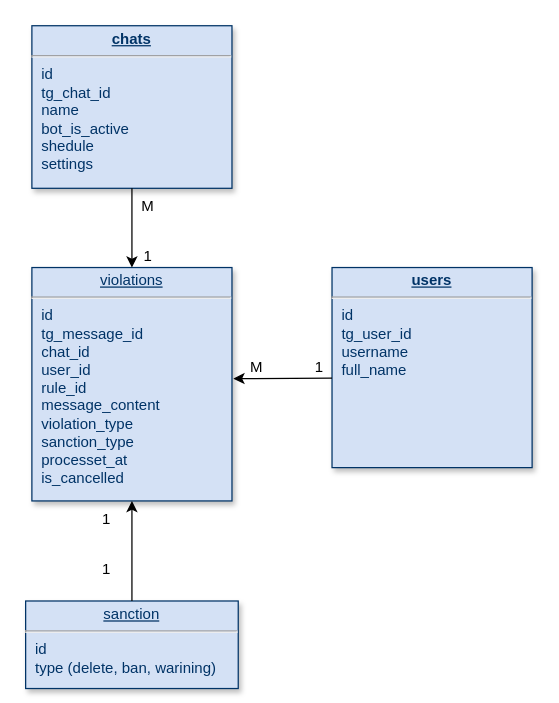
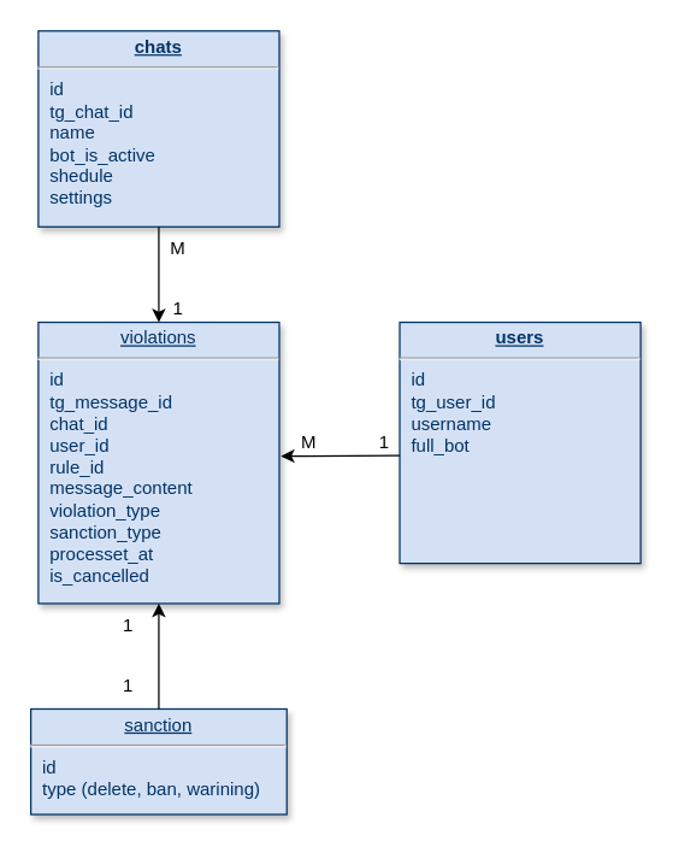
- <mxCell id="8" value="&lt;p style=&quot;margin: 0px; margin-top: 4px; text-align: center; text-decoration: underline;&quot;&gt;&lt;strong&gt;users&lt;/strong&gt;&lt;/p&gt;&lt;hr&gt;&lt;p style=&quot;margin: 0px; margin-left: 8px;&quot;&gt;id&lt;/p&gt;&lt;p style=&quot;margin: 0px; margin-left: 8px;&quot;&gt;tg_user_id&lt;/p&gt;&lt;p style=&quot;margin: 0px; margin-left: 8px;&quot;&gt;username&lt;/p&gt;&lt;p style=&quot;margin: 0px; margin-left: 8px;&quot;&gt;full_name&lt;/p&gt;" style="verticalAlign=top;align=left;overflow=fill;fontSize=12;fontFamily=Helvetica;html=1;strokeColor=#003366;shadow=1;fillColor=#D4E1F5;fontColor=#003366" vertex="1" parent="1"><mxGeometry x="265" y="213.36" width="160" height="160" as="geometry" /></mxCell>
+ <mxCell id="8" value="&lt;p style=&quot;margin: 0px; margin-top: 4px; text-align: center; text-decoration: underline;&quot;&gt;&lt;strong&gt;users&lt;/strong&gt;&lt;/p&gt;&lt;hr&gt;&lt;p style=&quot;margin: 0px; margin-left: 8px;&quot;&gt;id&lt;/p&gt;&lt;p style=&quot;margin: 0px; margin-left: 8px;&quot;&gt;tg_user_id&lt;/p&gt;&lt;p style=&quot;margin: 0px; margin-left: 8px;&quot;&gt;username&lt;/p&gt;&lt;p style=&quot;margin: 0px; margin-left: 8px;&quot;&gt;full_bot&lt;/p&gt;" style="verticalAlign=top;align=left;overflow=fill;fontSize=12;fontFamily=Helvetica;html=1;strokeColor=#003366;shadow=1;fillColor=#D4E1F5;fontColor=#003366" vertex="1" parent="1"><mxGeometry x="265" y="213.36" width="160" height="160" as="geometry" /></mxCell>
- <mxCell id="12" value="&lt;p style=&quot;margin: 0px; margin-top: 4px; text-align: center; text-decoration: underline;&quot;&gt;sanction&lt;/p&gt;&lt;hr&gt;&lt;p style=&quot;margin: 0px; margin-left: 8px;&quot;&gt;id&lt;/p&gt;&lt;p style=&quot;margin: 0px; margin-left: 8px;&quot;&gt;type (delete, ban, warining)&lt;/p&gt;" style="verticalAlign=top;align=left;overflow=fill;fontSize=12;fontFamily=Helvetica;html=1;strokeColor=#003366;shadow=1;fillColor=#D4E1F5;fontColor=#003366" vertex="1" parent="1"><mxGeometry x="20" y="480" width="170" height="70" as="geometry" /></mxCell>
+ <mxCell id="12" value="&lt;p style=&quot;margin: 0px; margin-top: 4px; text-align: center; text-decoration: underline;&quot;&gt;sanction&lt;/p&gt;&lt;hr&gt;&lt;p style=&quot;margin: 0px; margin-left: 8px;&quot;&gt;id&lt;/p&gt;&lt;p style=&quot;margin: 0px; margin-left: 8px;&quot;&gt;type (delete, ban, warining)&lt;/p&gt;" style="verticalAlign=top;align=left;overflow=fill;fontSize=12;fontFamily=Helvetica;html=1;strokeColor=#003366;shadow=1;fillColor=#D4E1F5;fontColor=#003366" vertex="1" parent="1"><mxGeometry x="20" y="470" width="170" height="70" as="geometry" /></mxCell>
